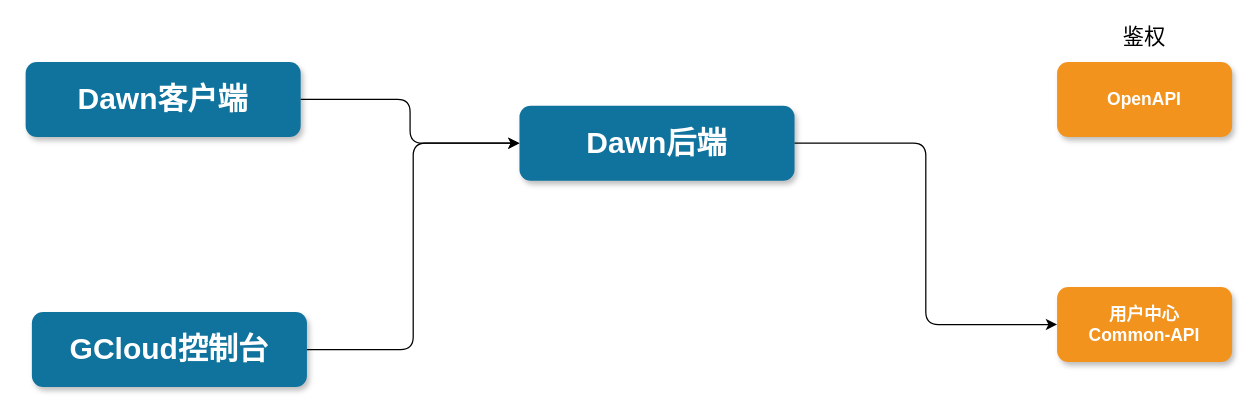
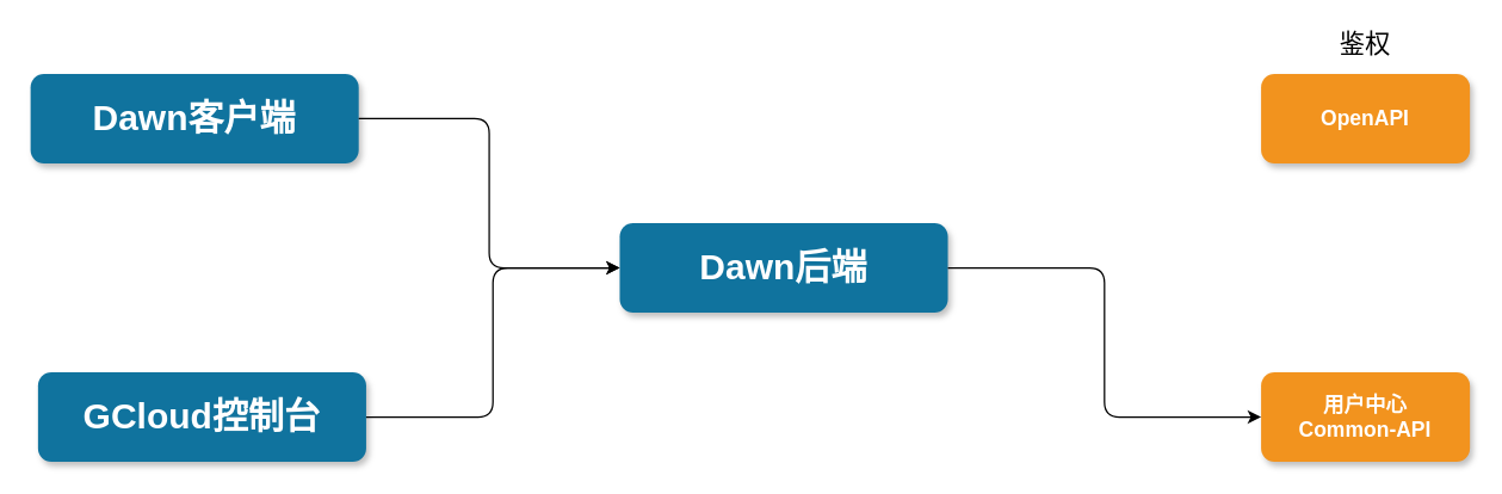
- <mxCell id="3" value="Dawn后端" style="whiteSpace=wrap;rounded=1;shadow=1;fillColor=#10739E;strokeColor=none;fontColor=#FFFFFF;fontStyle=1;fontSize=24" parent="1" vertex="1"><mxGeometry x="415" y="84" width="220" height="60" as="geometry" /></mxCell>
+ <mxCell id="3" value="Dawn后端" style="whiteSpace=wrap;rounded=1;shadow=1;fillColor=#10739E;strokeColor=none;fontColor=#FFFFFF;fontStyle=1;fontSize=24" parent="1" vertex="1"><mxGeometry x="415" y="149" width="220" height="60" as="geometry" /></mxCell>
- <mxCell id="5" value="用户中心&#10;Common-API" style="whiteSpace=wrap;rounded=1;fillColor=#F2931E;strokeColor=none;shadow=1;fontColor=#FFFFFF;fontStyle=1;fontSize=14" parent="1" vertex="1"><mxGeometry x="845" y="229" width="140" height="60" as="geometry" /></mxCell>
+ <mxCell id="5" value="用户中心&#10;Common-API" style="whiteSpace=wrap;rounded=1;fillColor=#F2931E;strokeColor=none;shadow=1;fontColor=#FFFFFF;fontStyle=1;fontSize=14" parent="1" vertex="1"><mxGeometry x="845" y="249" width="140" height="60" as="geometry" /></mxCell>
